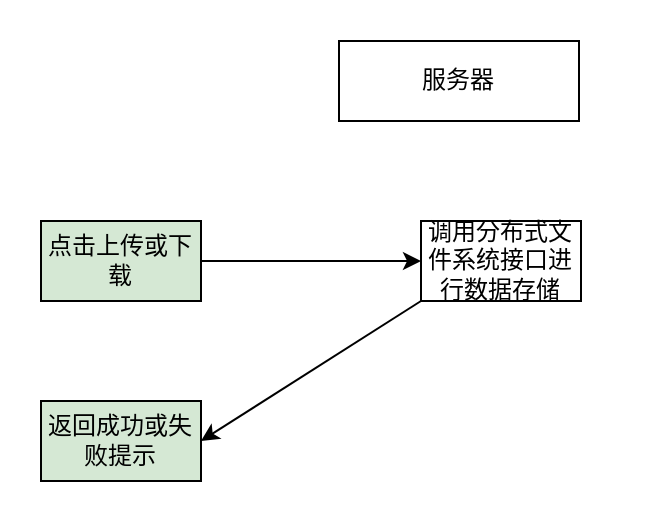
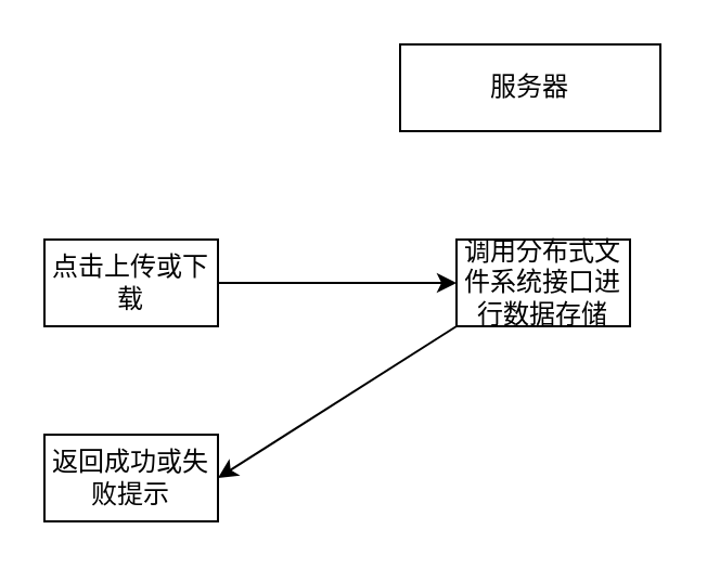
- <mxCell id="2" value="服务器" style="rounded=0;whiteSpace=wrap;html=1;" vertex="1" parent="1"><mxGeometry x="169" y="20" width="120" height="40" as="geometry" /></mxCell>
+ <mxCell id="2" value="服务器" style="rounded=0;whiteSpace=wrap;html=1;" vertex="1" parent="1"><mxGeometry x="184" y="20" width="120" height="40" as="geometry" /></mxCell>
- <mxCell id="3" value="点击上传或下载" style="rounded=0;whiteSpace=wrap;html=1;fillColor=#d5e8d4;" vertex="1" parent="1"><mxGeometry x="20" y="110" width="80" height="40" as="geometry" /></mxCell>
+ <mxCell id="3" value="点击上传或下载" style="rounded=0;whiteSpace=wrap;html=1;" vertex="1" parent="1"><mxGeometry x="20" y="110" width="80" height="40" as="geometry" /></mxCell>
- <mxCell id="7" value="返回成功或失败提示" style="rounded=0;whiteSpace=wrap;html=1;fillColor=#d5e8d4;" vertex="1" parent="1"><mxGeometry x="20" y="200" width="80" height="40" as="geometry" /></mxCell>
+ <mxCell id="7" value="返回成功或失败提示" style="rounded=0;whiteSpace=wrap;html=1;" vertex="1" parent="1"><mxGeometry x="20" y="200" width="80" height="40" as="geometry" /></mxCell>
